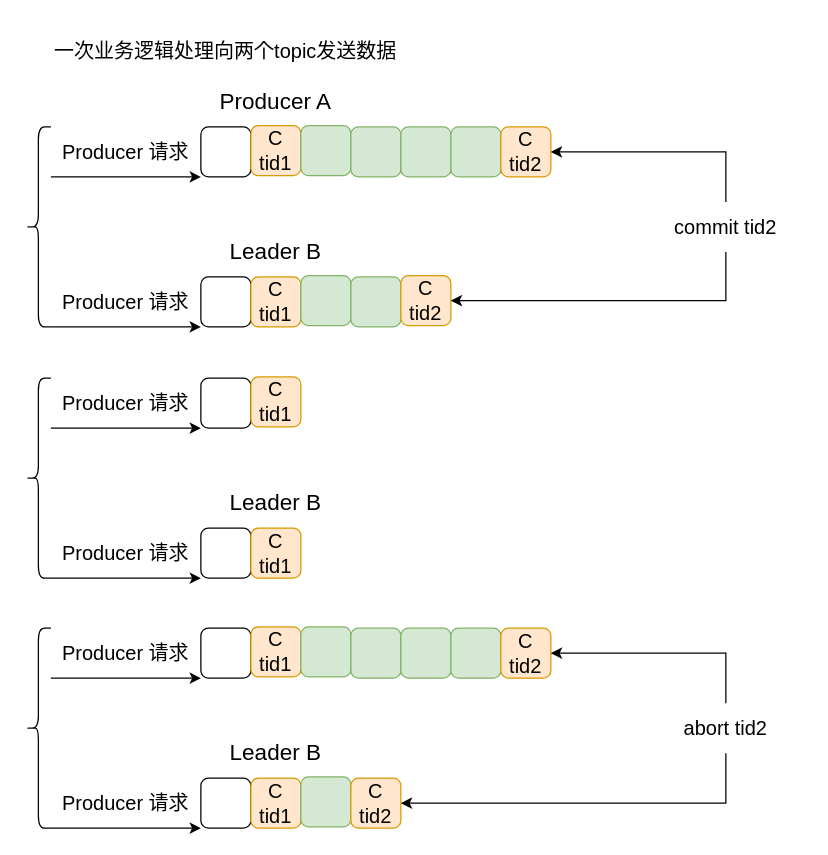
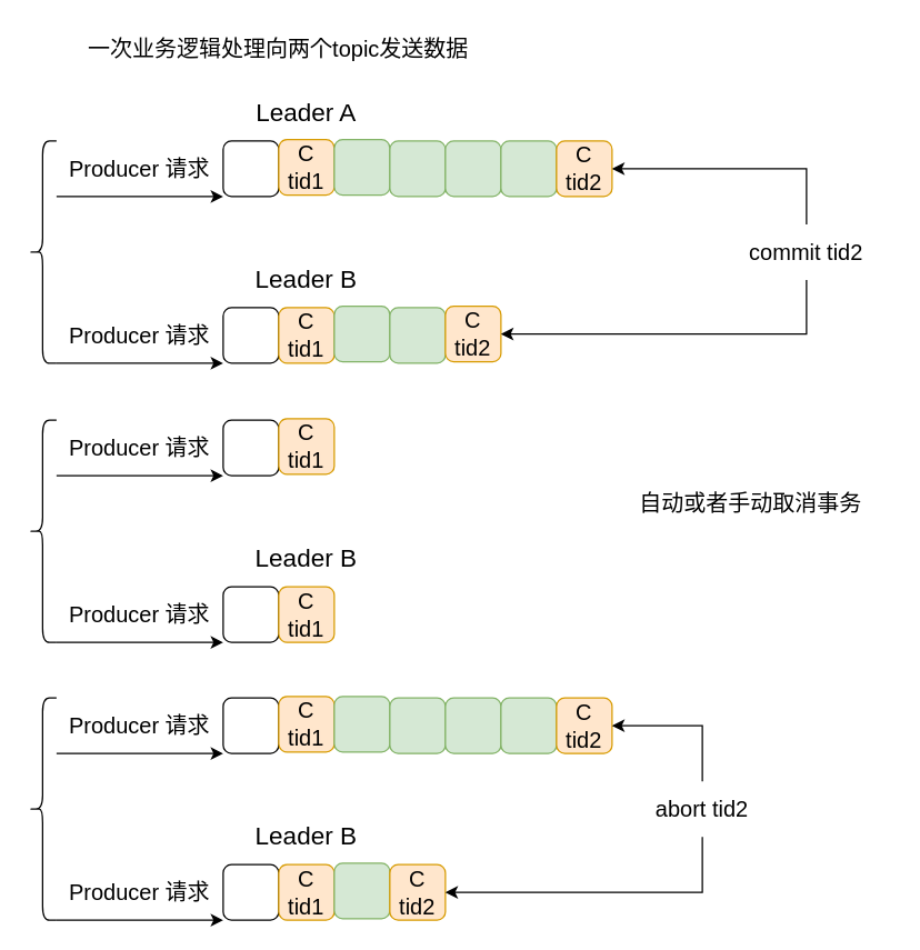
- <mxCell id="10" value="&lt;font style=&quot;font-size: 16px&quot;&gt;一次业务逻辑处理向两个topic发送数据&lt;/font&gt;" style="text;html=1;strokeColor=none;fillColor=none;align=center;verticalAlign=middle;whiteSpace=wrap;rounded=0;" vertex="1" parent="1"><mxGeometry x="40" y="20" width="280" height="40" as="geometry" /></mxCell>
+ <mxCell id="10" value="&lt;font style=&quot;font-size: 16px&quot;&gt;一次业务逻辑处理向两个topic发送数据&lt;/font&gt;" style="text;html=1;strokeColor=none;fillColor=none;align=center;verticalAlign=middle;whiteSpace=wrap;rounded=0;" vertex="1" parent="1"><mxGeometry x="60" y="15" width="280" height="40" as="geometry" /></mxCell>
- <mxCell id="5" value="&lt;font style=&quot;font-size: 18px&quot;&gt;Producer A&lt;/font&gt;" style="text;html=1;strokeColor=none;fillColor=none;align=center;verticalAlign=middle;whiteSpace=wrap;rounded=0;" vertex="1" parent="1"><mxGeometry x="160" y="61" width="120" height="40" as="geometry" /></mxCell>
+ <mxCell id="5" value="&lt;font style=&quot;font-size: 18px&quot;&gt;Leader A&lt;/font&gt;" style="text;html=1;strokeColor=none;fillColor=none;align=center;verticalAlign=middle;whiteSpace=wrap;rounded=0;" vertex="1" parent="1"><mxGeometry x="160" y="61" width="120" height="40" as="geometry" /></mxCell>
+ <mxCell id="35" value="&lt;span style=&quot;font-size: 16px&quot;&gt;自动或者手动取消事务&lt;/span&gt;" style="text;html=1;strokeColor=none;fillColor=none;align=center;verticalAlign=middle;whiteSpace=wrap;rounded=0;" vertex="1" parent="1"><mxGeometry x="440" y="341" width="200" height="41" as="geometry" /></mxCell>
- <mxCell id="54" value="&lt;font style=&quot;font-size: 16px&quot;&gt;abort tid2&lt;/font&gt;" style="text;html=1;strokeColor=none;fillColor=none;align=center;verticalAlign=middle;whiteSpace=wrap;rounded=0;" vertex="1" parent="1"><mxGeometry x="520" y="562" width="120" height="40" as="geometry" /></mxCell>
+ <mxCell id="54" value="&lt;font style=&quot;font-size: 16px&quot;&gt;abort tid2&lt;/font&gt;" style="text;html=1;strokeColor=none;fillColor=none;align=center;verticalAlign=middle;whiteSpace=wrap;rounded=0;" vertex="1" parent="1"><mxGeometry x="445" y="562" width="120" height="40" as="geometry" /></mxCell>
